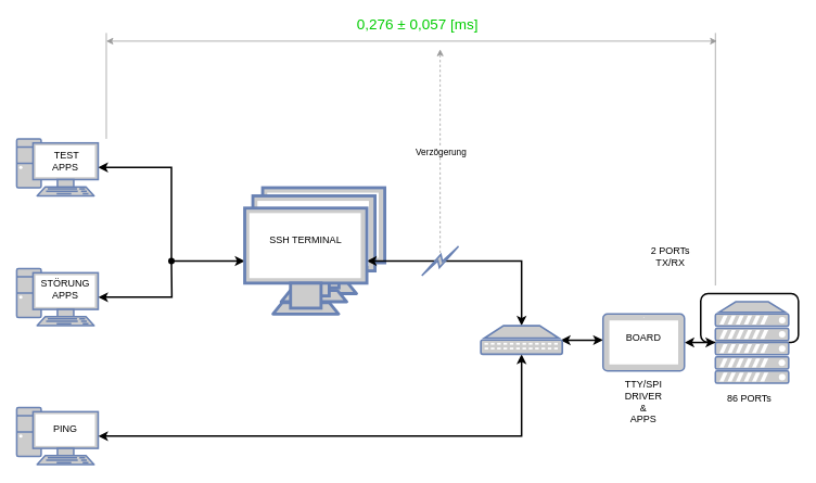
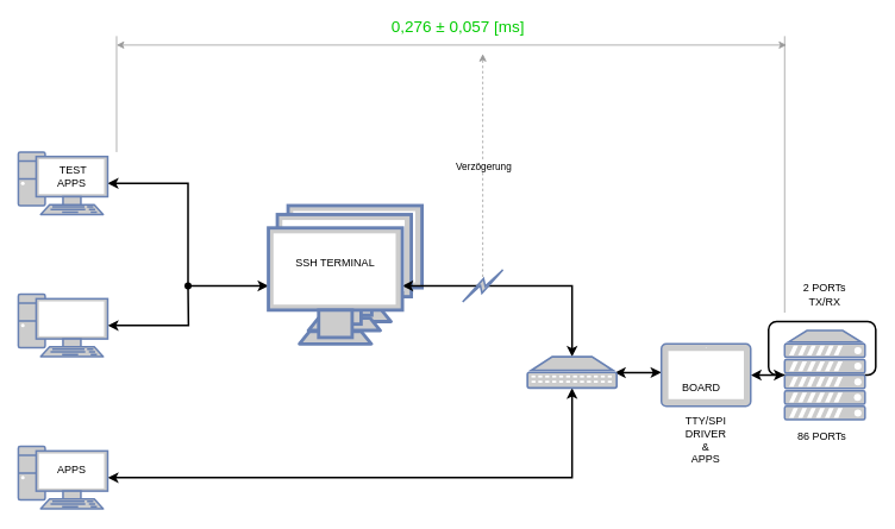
- <mxCell id="32" value="2 PORTs TX/RX" style="text;html=1;strokeColor=none;fillColor=none;align=center;verticalAlign=middle;whiteSpace=wrap;rounded=0;" parent="1" vertex="1"><mxGeometry x="793" y="285" width="60" height="60" as="geometry" /></mxCell>
+ <mxCell id="32" value="2 PORTs TX/RX" style="text;html=1;strokeColor=none;fillColor=none;align=center;verticalAlign=middle;whiteSpace=wrap;rounded=0;" parent="1" vertex="1"><mxGeometry x="893" y="300" width="60" height="60" as="geometry" /></mxCell>
- <mxCell id="16" value="STÖRUNG APPS" style="text;html=1;strokeColor=none;fillColor=none;align=center;verticalAlign=middle;whiteSpace=wrap;rounded=0;" parent="1" vertex="1"><mxGeometry x="50" y="340" width="60" height="30" as="geometry" /></mxCell>
- <mxCell id="21" value="BOARD" style="text;html=1;strokeColor=none;fillColor=none;align=center;verticalAlign=middle;whiteSpace=wrap;rounded=0;" parent="1" vertex="1"><mxGeometry x="770" y="405" width="40" height="20" as="geometry" /></mxCell>
+ <mxCell id="21" value="BOARD" style="text;html=1;strokeColor=none;fillColor=none;align=center;verticalAlign=middle;whiteSpace=wrap;rounded=0;" parent="1" vertex="1"><mxGeometry x="765" y="425" width="40" height="20" as="geometry" /></mxCell>
- <mxCell id="15" value="PING" style="text;html=1;strokeColor=none;fillColor=none;align=center;verticalAlign=middle;whiteSpace=wrap;rounded=0;" parent="1" vertex="1"><mxGeometry x="60" y="517" width="40" height="20" as="geometry" /></mxCell>
+ <mxCell id="15" value="APPS" style="text;html=1;strokeColor=none;fillColor=none;align=center;verticalAlign=middle;whiteSpace=wrap;rounded=0;" parent="1" vertex="1"><mxGeometry x="60" y="517" width="40" height="20" as="geometry" /></mxCell>
